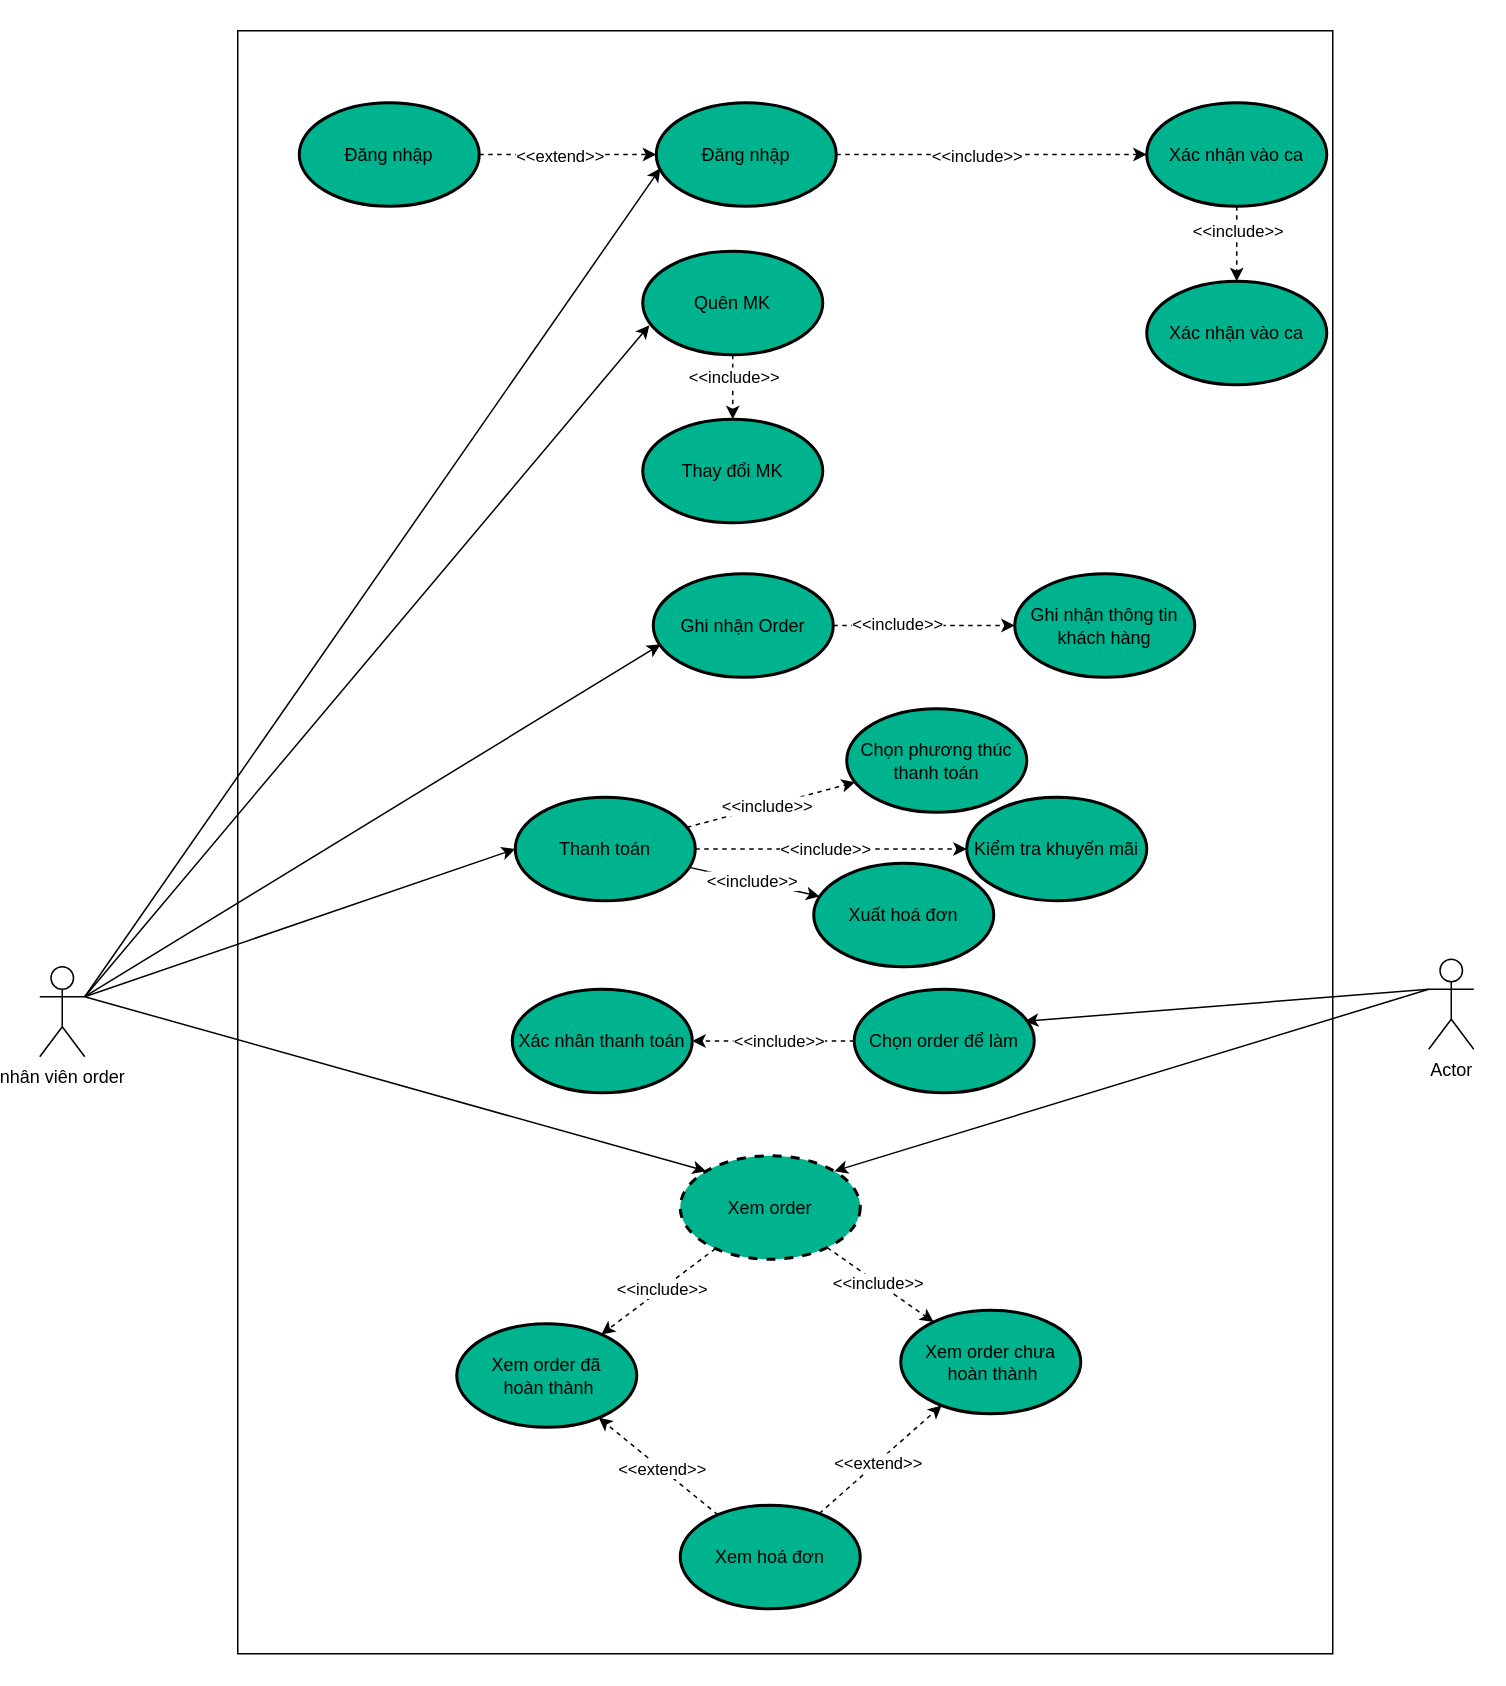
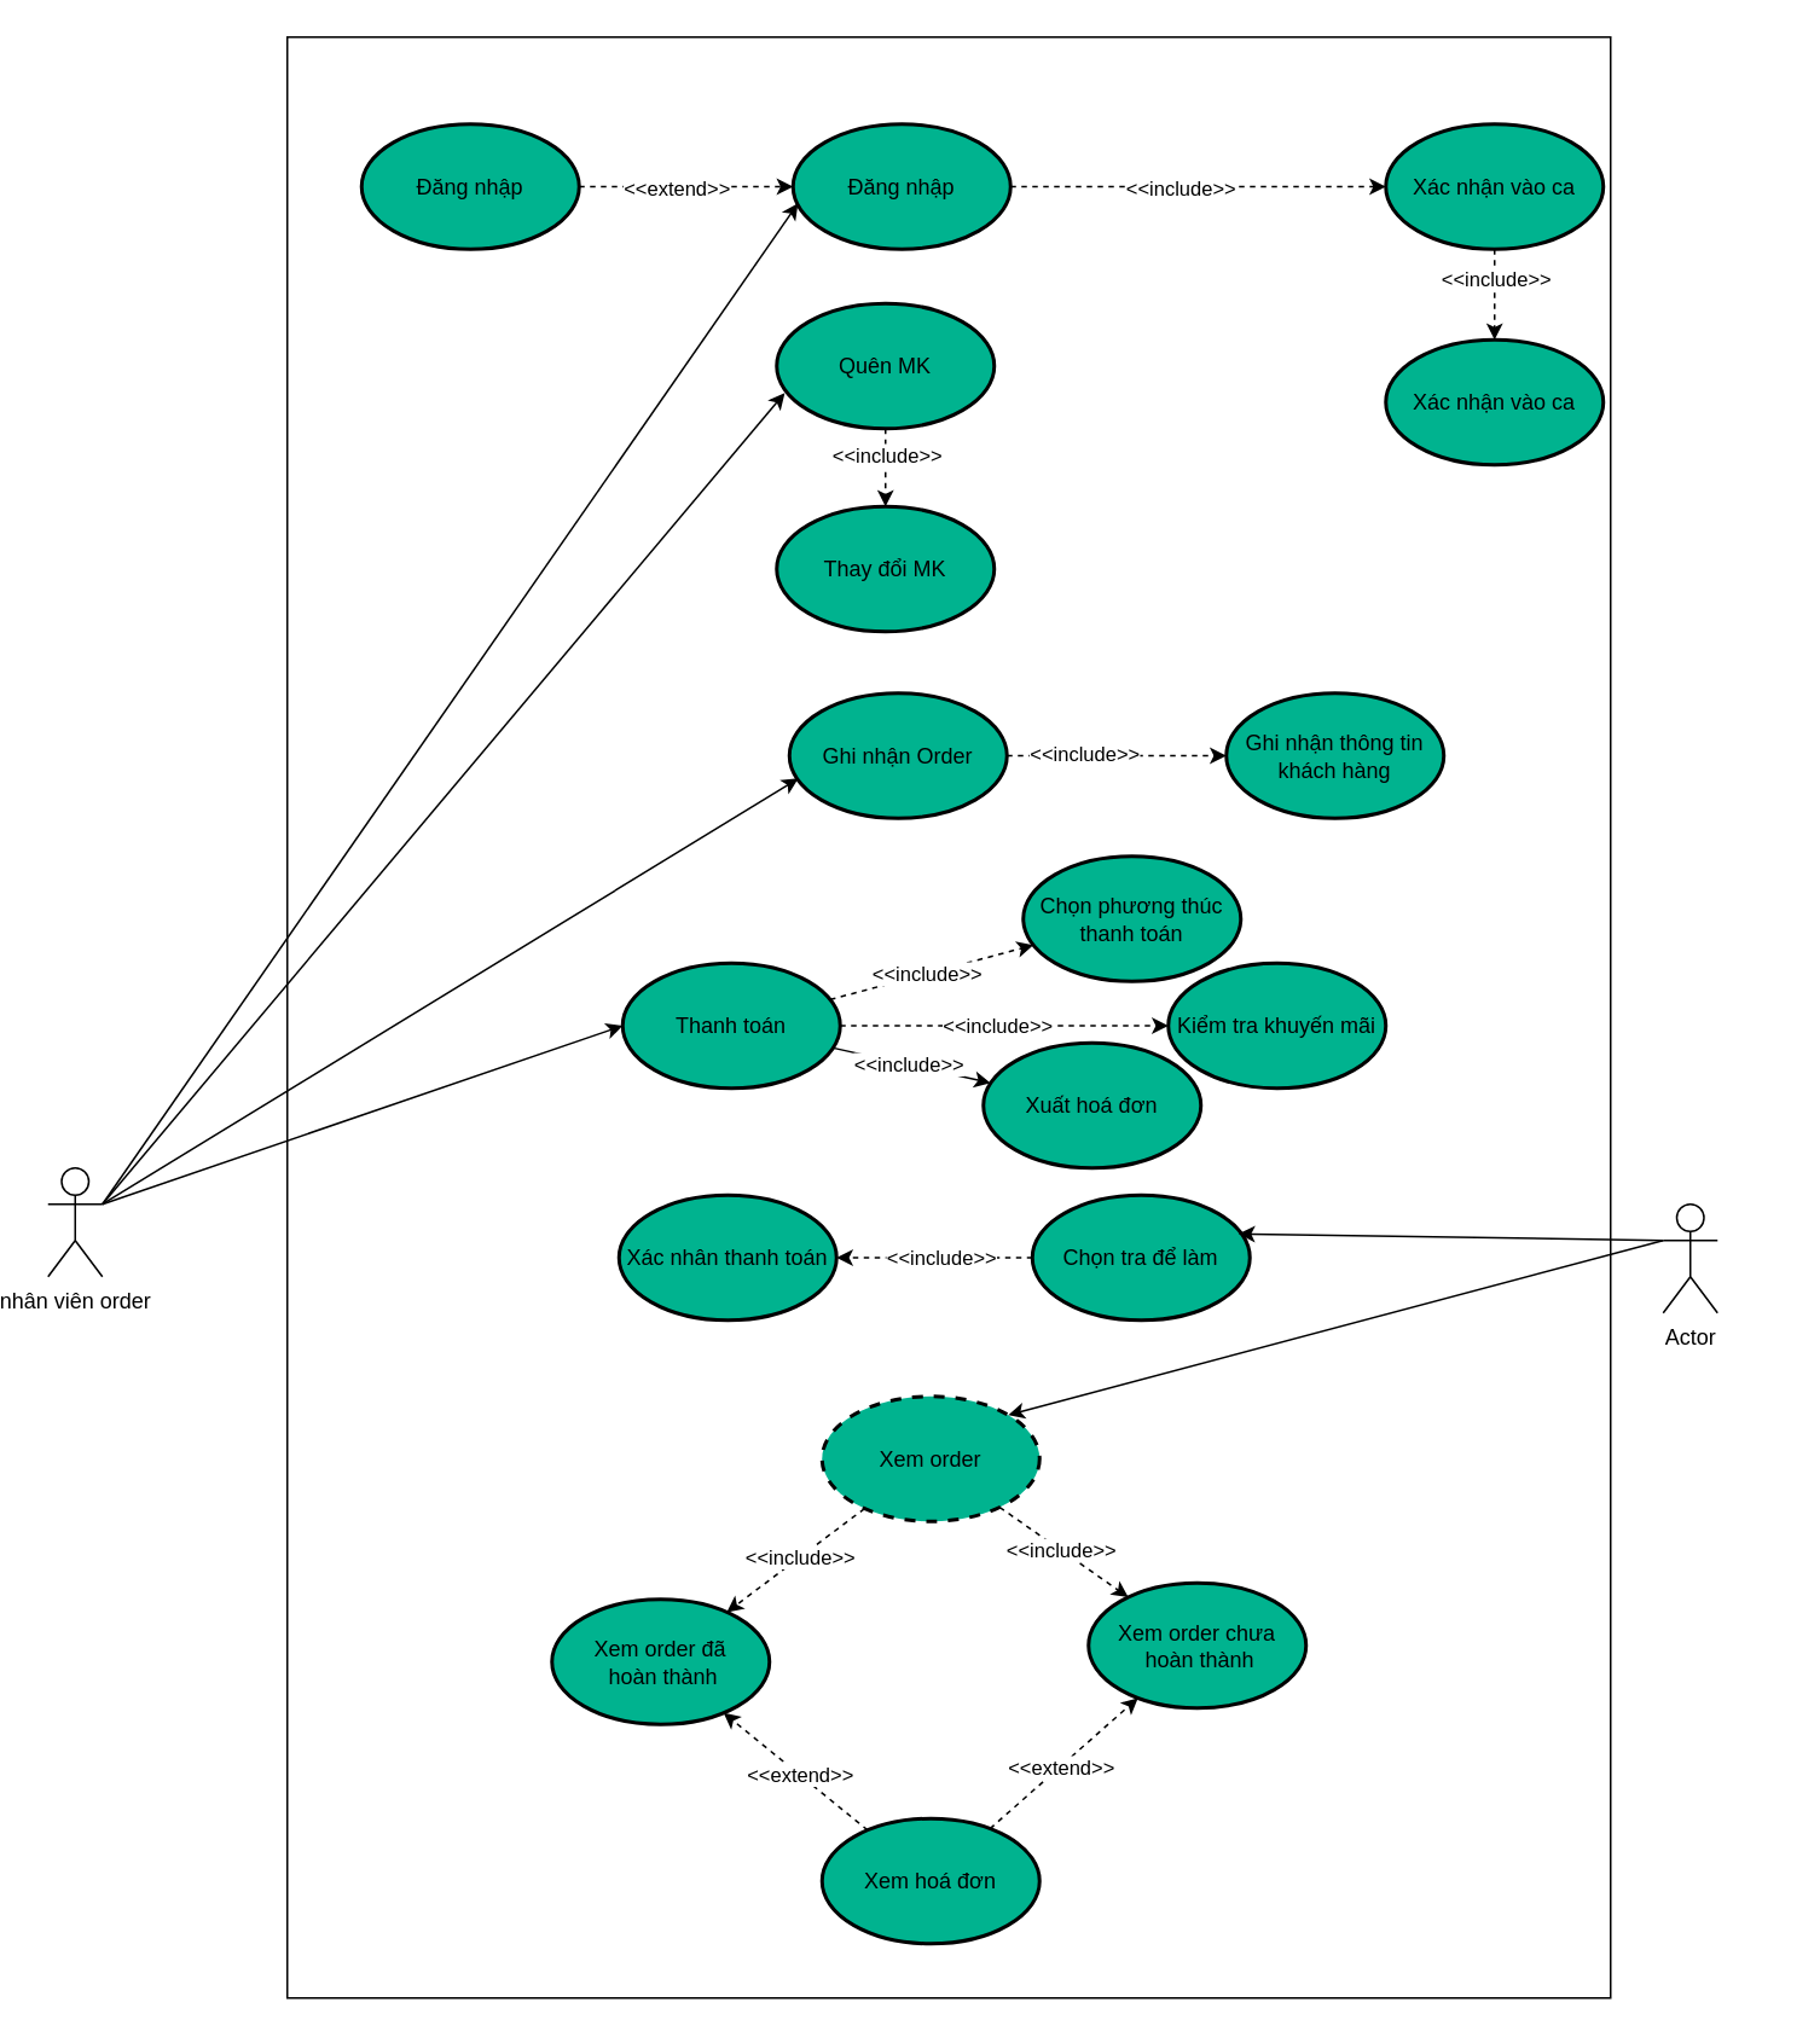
- <mxCell id="53" value="Actor" style="shape=umlActor;verticalLabelPosition=bottom;verticalAlign=top;html=1;" vertex="1" parent="1"><mxGeometry x="946" y="639" width="30" height="60" as="geometry" /></mxCell>
+ <mxCell id="53" value="Actor" style="shape=umlActor;verticalLabelPosition=bottom;verticalAlign=top;html=1;" vertex="1" parent="1"><mxGeometry x="911" y="664" width="30" height="60" as="geometry" /></mxCell>
- <mxCell id="35" value="Chọn order để làm" style="ellipse;whiteSpace=wrap;html=1;fillColor=#00b38f;strokeColor=#000000;strokeWidth=2;" vertex="1" parent="1"><mxGeometry x="563" y="659" width="120" height="69" as="geometry" /></mxCell>
+ <mxCell id="35" value="Chọn tra để làm" style="ellipse;whiteSpace=wrap;html=1;fillColor=#00b38f;strokeColor=#000000;strokeWidth=2;" vertex="1" parent="1"><mxGeometry x="563" y="659" width="120" height="69" as="geometry" /></mxCell>
- <mxCell id="52" value="" style="endArrow=classic;html=1;rounded=0;exitX=1;exitY=0.333;exitDx=0;exitDy=0;exitPerimeter=0;entryX=0;entryY=0;entryDx=0;entryDy=0;" edge="1" parent="1" source="3" target="36"><mxGeometry width="50" height="50" relative="1" as="geometry"><mxPoint x="192" y="708" as="sourcePoint" /><mxPoint x="474" y="152" as="targetPoint" /></mxGeometry></mxCell>
